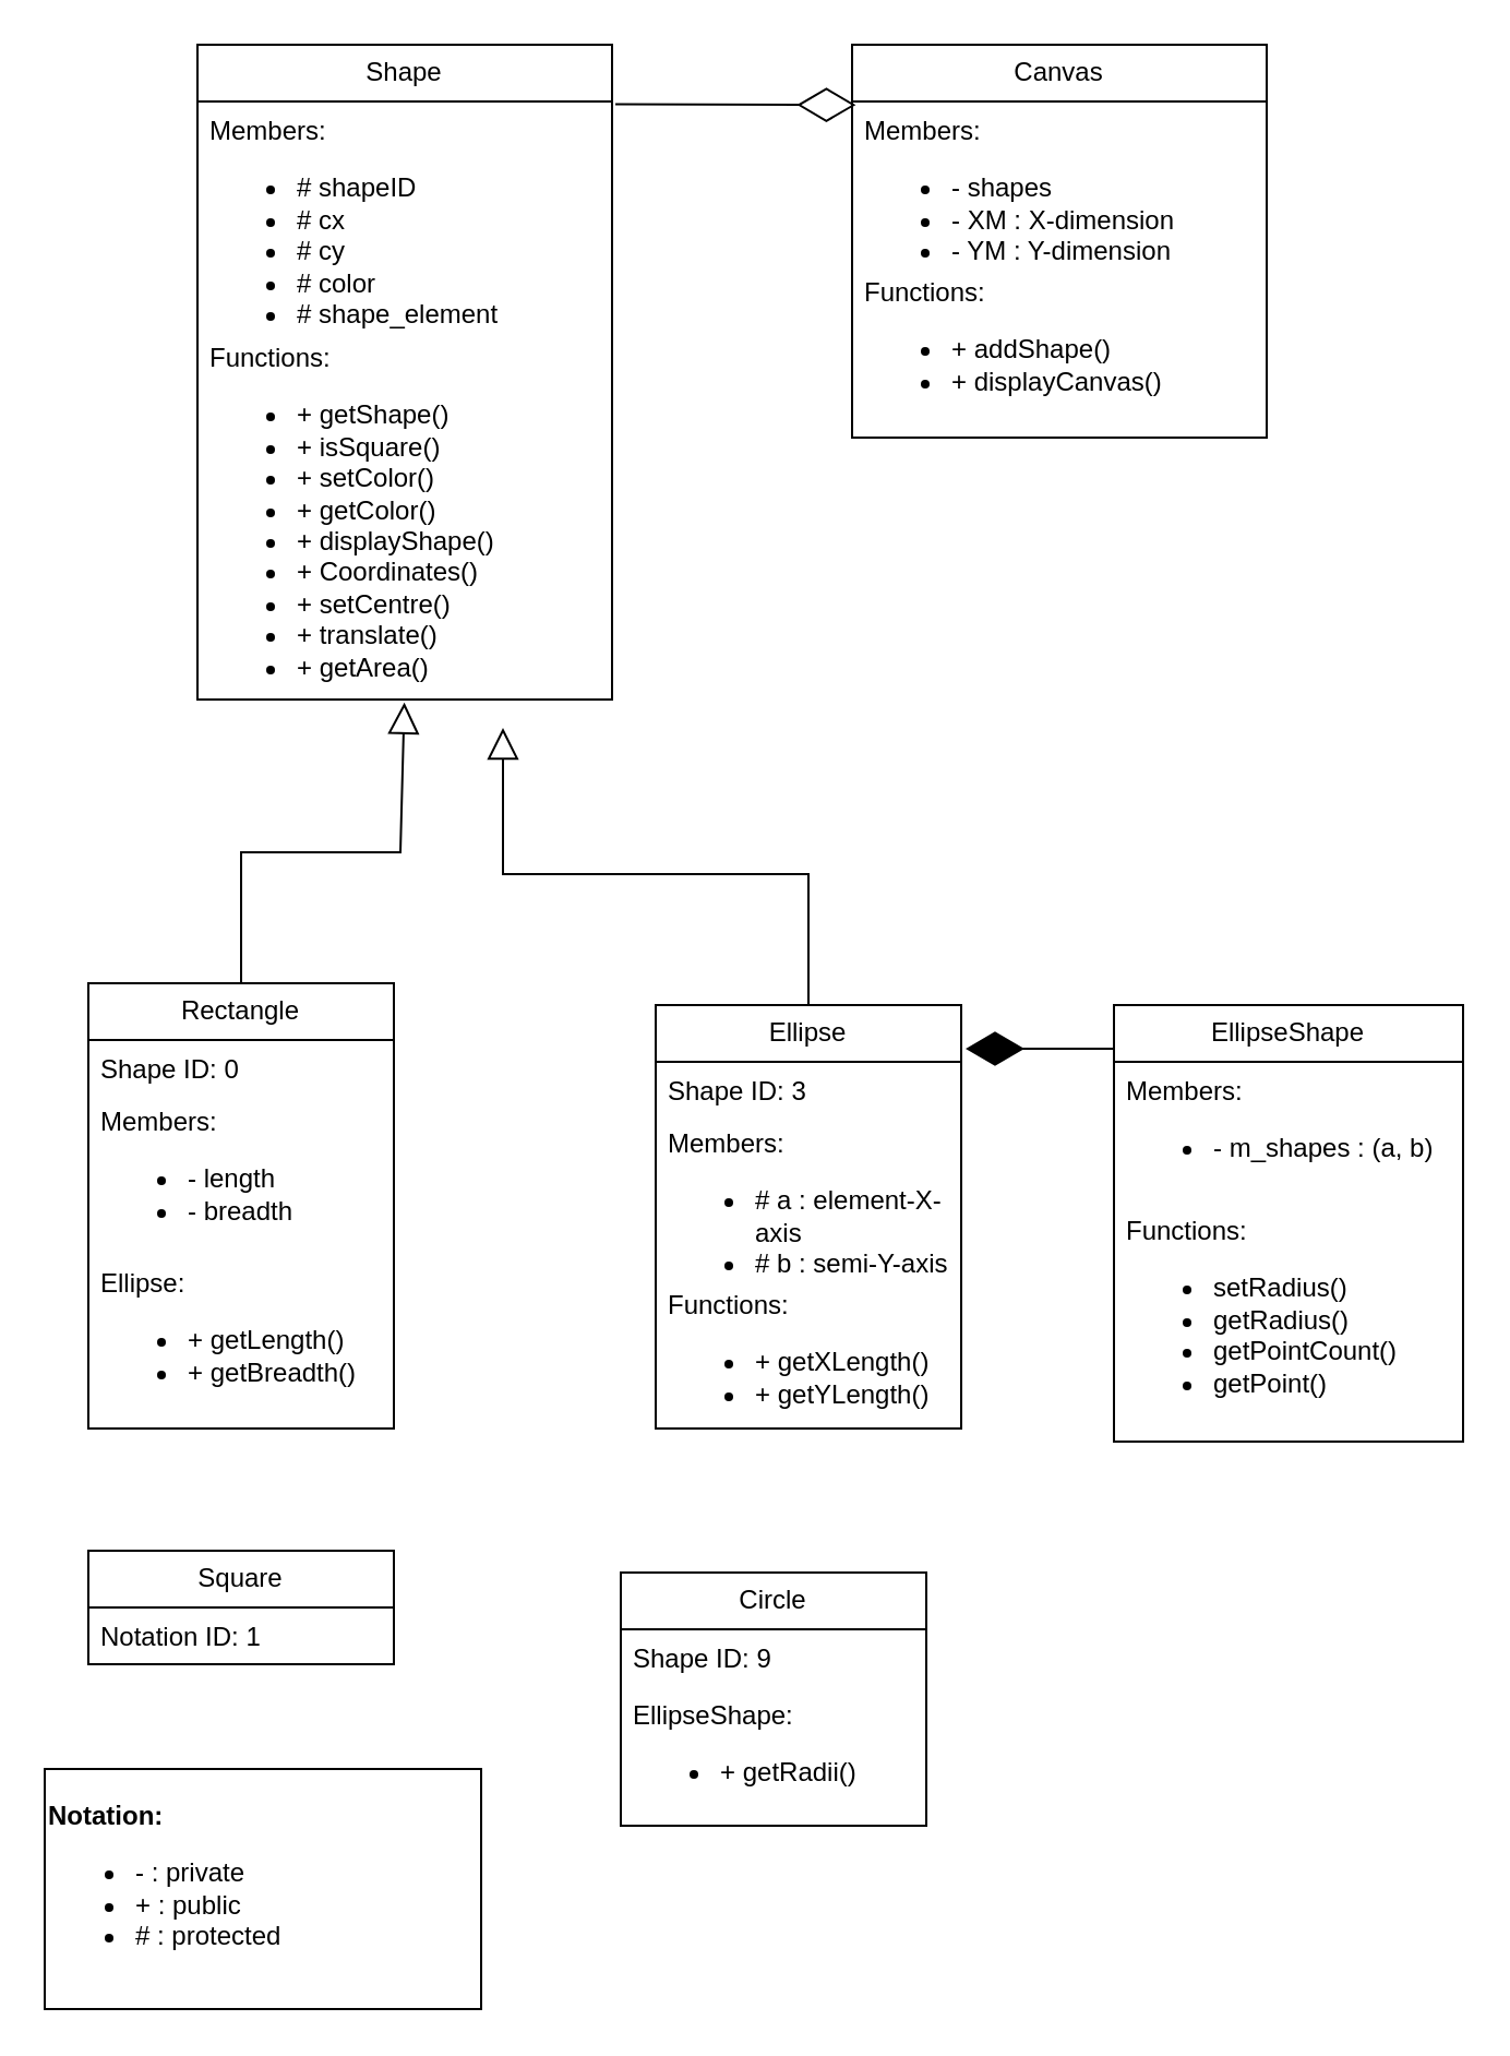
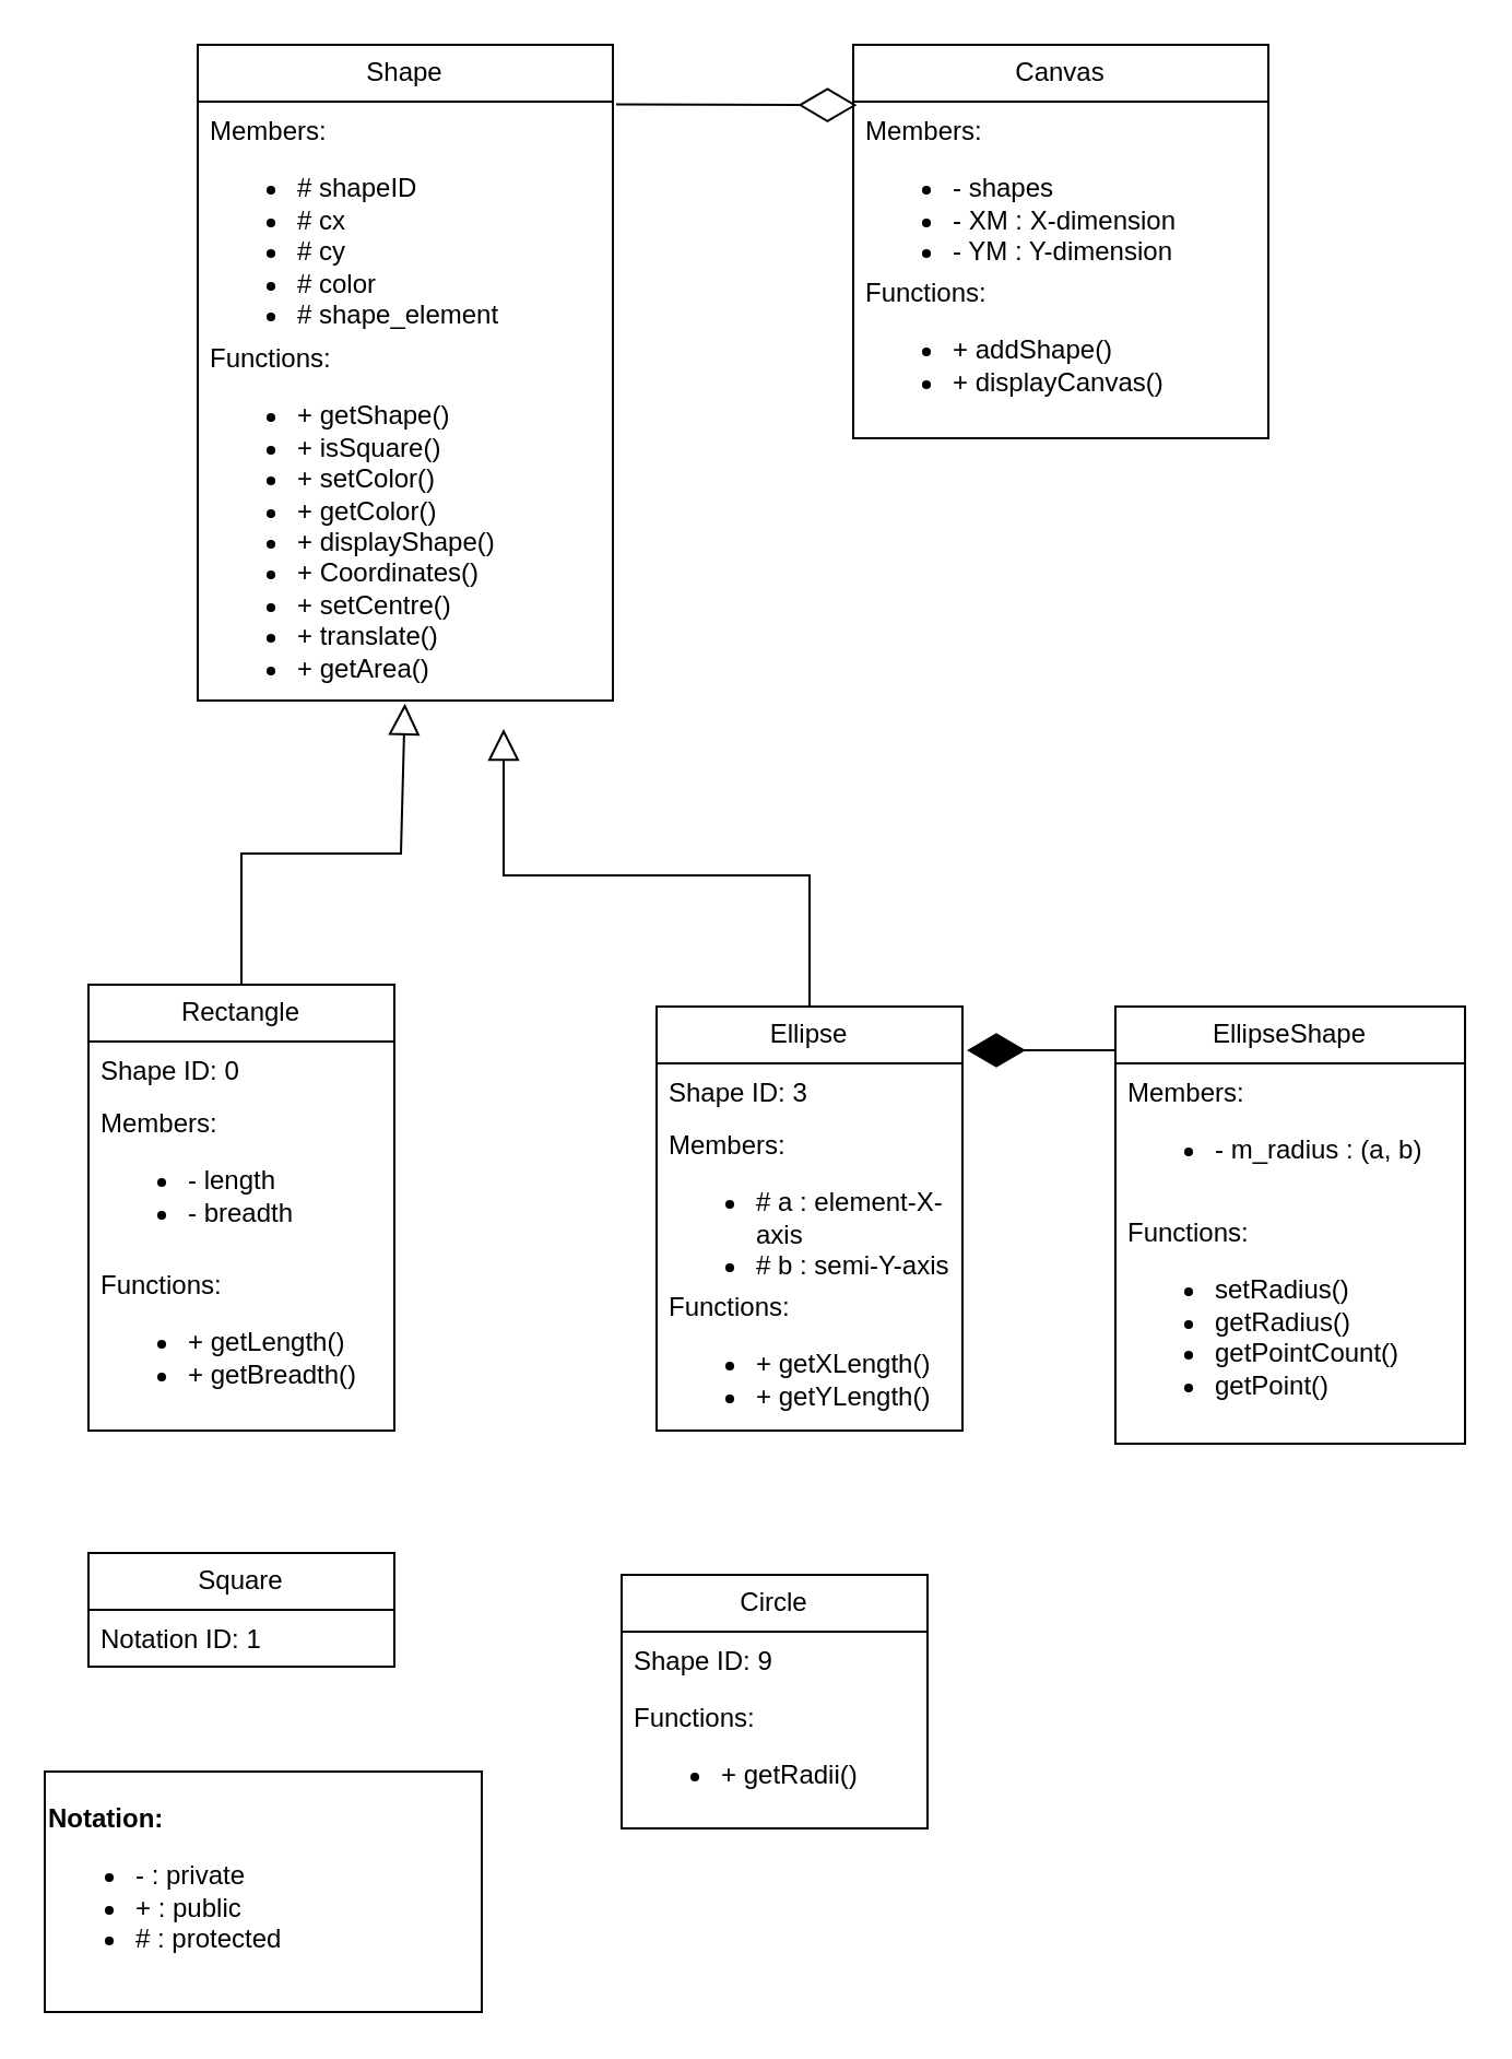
- <mxCell id="11" value="Members:&lt;div&gt;&lt;ul&gt;&lt;li&gt;- m_shapes : (a, b)&lt;/li&gt;&lt;/ul&gt;&lt;/div&gt;" style="text;strokeColor=none;fillColor=none;align=left;verticalAlign=top;spacingLeft=4;spacingRight=4;overflow=hidden;rotatable=0;points=[[0,0.5],[1,0.5]];portConstraint=eastwest;whiteSpace=wrap;html=1;" vertex="1" parent="10"><mxGeometry y="26" width="160" height="64" as="geometry" /></mxCell>
+ <mxCell id="11" value="Members:&lt;div&gt;&lt;ul&gt;&lt;li&gt;- m_radius : (a, b)&lt;/li&gt;&lt;/ul&gt;&lt;/div&gt;" style="text;strokeColor=none;fillColor=none;align=left;verticalAlign=top;spacingLeft=4;spacingRight=4;overflow=hidden;rotatable=0;points=[[0,0.5],[1,0.5]];portConstraint=eastwest;whiteSpace=wrap;html=1;" vertex="1" parent="10"><mxGeometry y="26" width="160" height="64" as="geometry" /></mxCell>
- <mxCell id="5" value="Ellipse:&lt;div&gt;&lt;ul&gt;&lt;li&gt;+ getLength()&lt;/li&gt;&lt;li&gt;+ getBreadth()&lt;/li&gt;&lt;/ul&gt;&lt;/div&gt;" style="text;strokeColor=none;fillColor=none;align=left;verticalAlign=top;spacingLeft=4;spacingRight=4;overflow=hidden;rotatable=0;points=[[0,0.5],[1,0.5]];portConstraint=eastwest;whiteSpace=wrap;html=1;" vertex="1" parent="2"><mxGeometry y="124" width="140" height="80" as="geometry" /></mxCell>
+ <mxCell id="5" value="Functions:&lt;div&gt;&lt;ul&gt;&lt;li&gt;+ getLength()&lt;/li&gt;&lt;li&gt;+ getBreadth()&lt;/li&gt;&lt;/ul&gt;&lt;/div&gt;" style="text;strokeColor=none;fillColor=none;align=left;verticalAlign=top;spacingLeft=4;spacingRight=4;overflow=hidden;rotatable=0;points=[[0,0.5],[1,0.5]];portConstraint=eastwest;whiteSpace=wrap;html=1;" vertex="1" parent="2"><mxGeometry y="124" width="140" height="80" as="geometry" /></mxCell>
- <mxCell id="23" value="EllipseShape:&lt;div&gt;&lt;ul&gt;&lt;li&gt;+ getRadii()&lt;/li&gt;&lt;/ul&gt;&lt;/div&gt;" style="text;strokeColor=none;fillColor=none;align=left;verticalAlign=top;spacingLeft=4;spacingRight=4;overflow=hidden;rotatable=0;points=[[0,0.5],[1,0.5]];portConstraint=eastwest;whiteSpace=wrap;html=1;" vertex="1" parent="21"><mxGeometry y="52" width="140" height="64" as="geometry" /></mxCell>
+ <mxCell id="23" value="Functions:&lt;div&gt;&lt;ul&gt;&lt;li&gt;+ getRadii()&lt;/li&gt;&lt;/ul&gt;&lt;/div&gt;" style="text;strokeColor=none;fillColor=none;align=left;verticalAlign=top;spacingLeft=4;spacingRight=4;overflow=hidden;rotatable=0;points=[[0,0.5],[1,0.5]];portConstraint=eastwest;whiteSpace=wrap;html=1;" vertex="1" parent="21"><mxGeometry y="52" width="140" height="64" as="geometry" /></mxCell>
